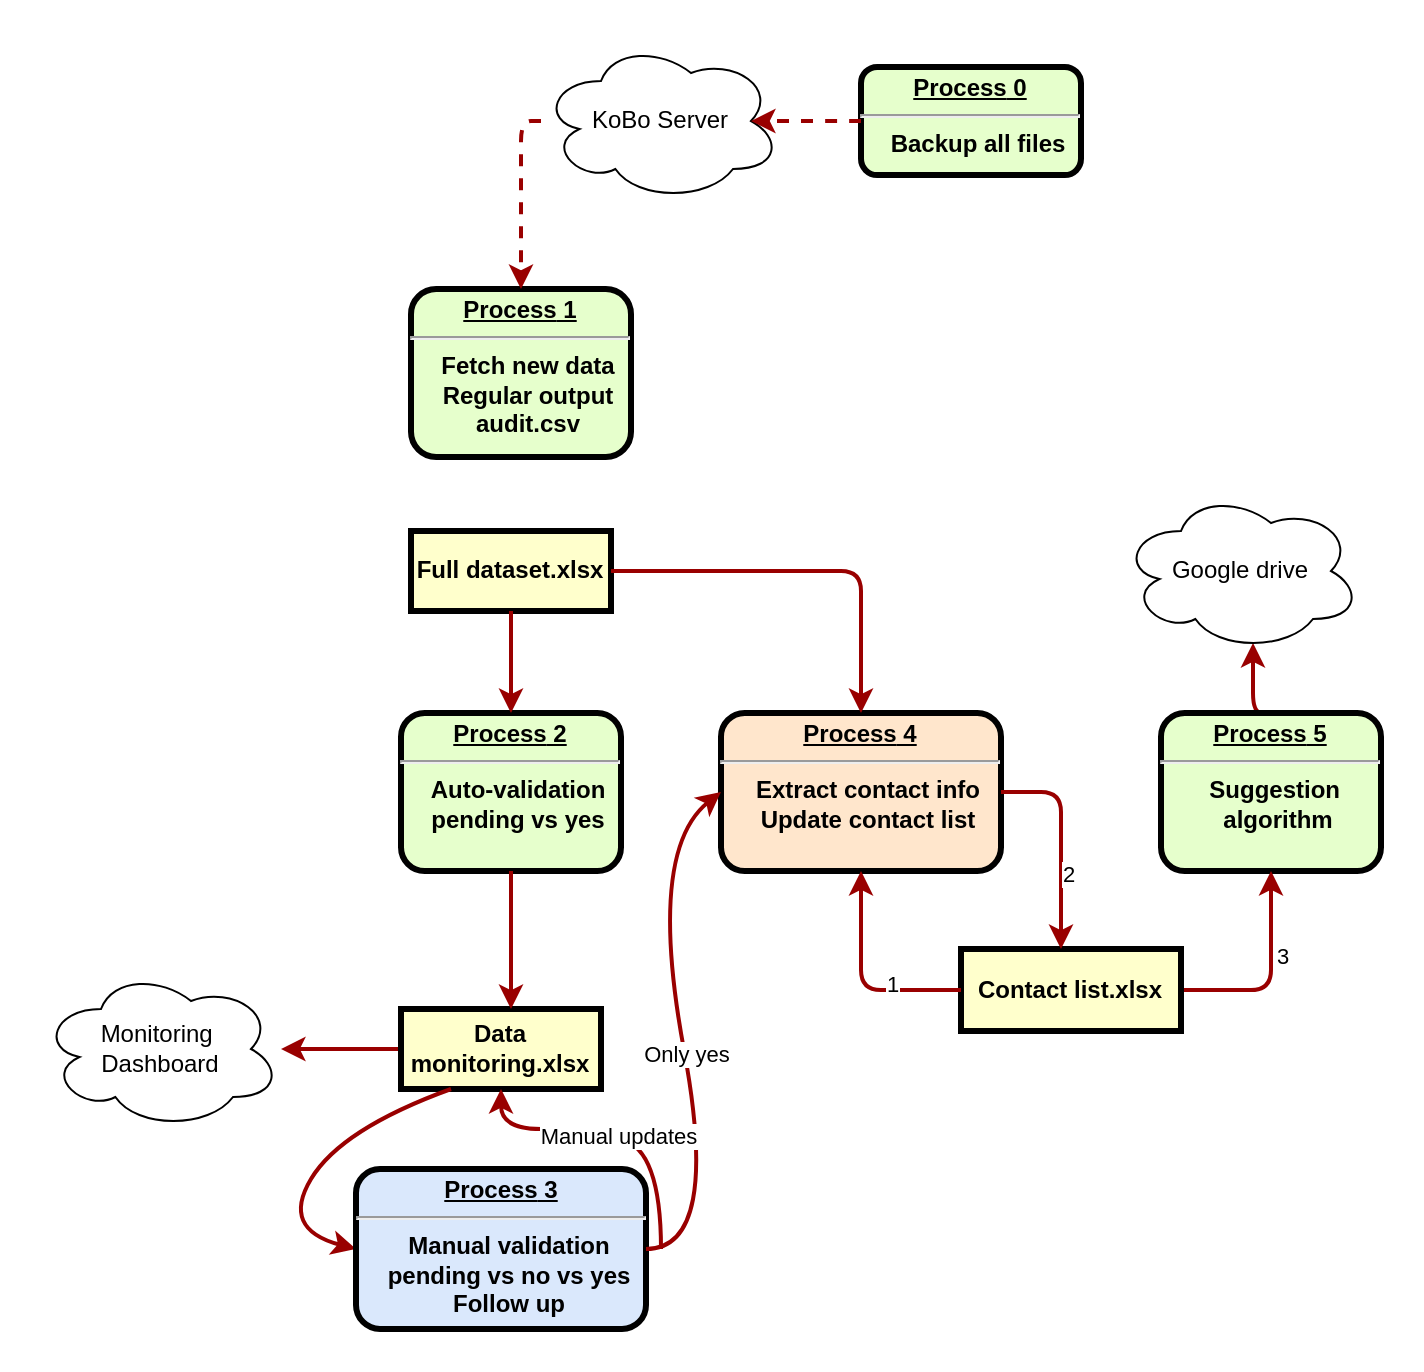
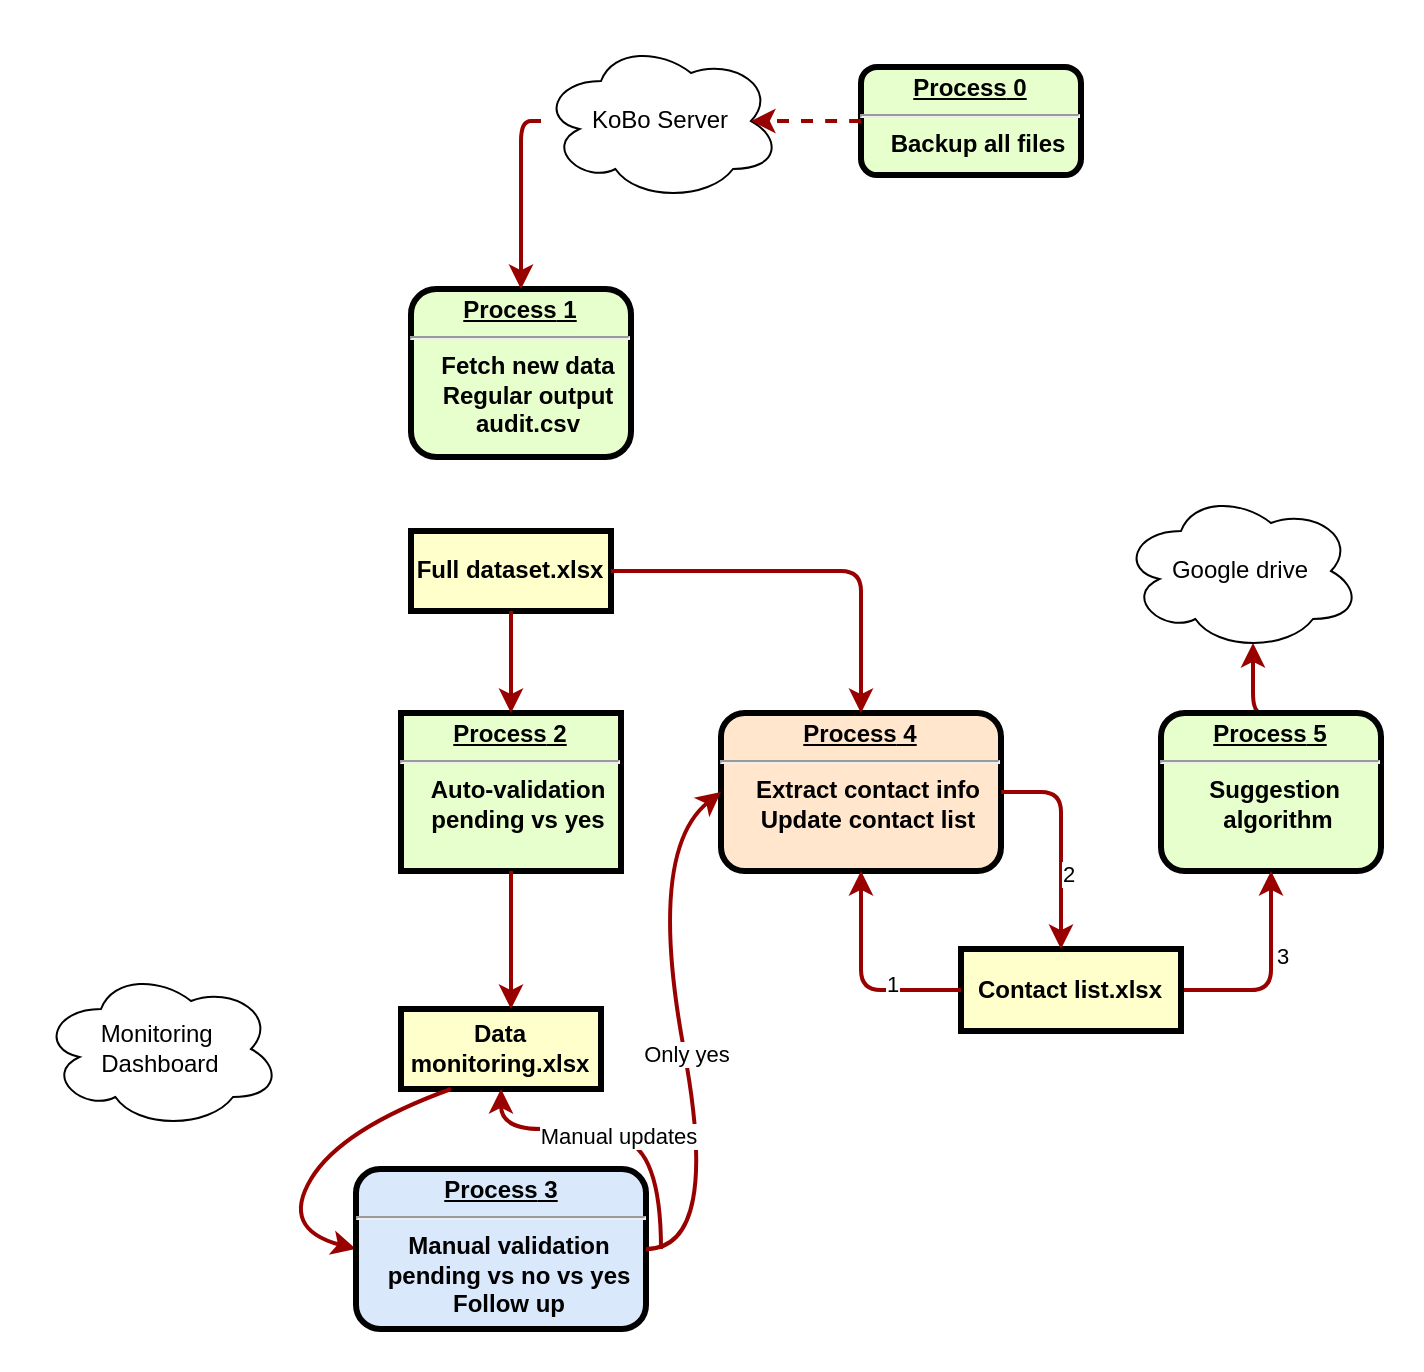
- <mxCell id="7" value="" style="edgeStyle=elbowEdgeStyle;elbow=horizontal;strokeColor=#990000;strokeWidth=2;entryX=0.5;entryY=0;entryDx=0;entryDy=0;dashed=1;" edge="1" parent="1" source="2" target="3"><mxGeometry width="100" height="100" relative="1" as="geometry"><mxPoint x="249.5" y="184" as="sourcePoint" /><mxPoint x="249.5" y="244" as="targetPoint" /><Array as="points"><mxPoint x="260" y="104" /></Array></mxGeometry></mxCell>
+ <mxCell id="7" value="" style="edgeStyle=elbowEdgeStyle;elbow=horizontal;strokeColor=#990000;strokeWidth=2;entryX=0.5;entryY=0;entryDx=0;entryDy=0;" edge="1" parent="1" source="2" target="3"><mxGeometry width="100" height="100" relative="1" as="geometry"><mxPoint x="249.5" y="184" as="sourcePoint" /><mxPoint x="249.5" y="244" as="targetPoint" /><Array as="points"><mxPoint x="260" y="104" /></Array></mxGeometry></mxCell>
- <mxCell id="4" value="&lt;p style=&quot;margin: 0px ; margin-top: 4px ; text-align: center ; text-decoration: underline&quot;&gt;&lt;strong&gt;&lt;strong&gt;Process&lt;/strong&gt;&amp;nbsp;2&lt;br&gt;&lt;/strong&gt;&lt;/p&gt;&lt;hr&gt;&lt;p style=&quot;margin: 0px ; margin-left: 8px&quot;&gt;Auto-validation&lt;/p&gt;&lt;p style=&quot;margin: 0px ; margin-left: 8px&quot;&gt;pending vs yes&lt;/p&gt;" style="verticalAlign=middle;align=center;overflow=fill;fontSize=12;fontFamily=Helvetica;html=1;rounded=1;fontStyle=1;strokeWidth=3;fillColor=#E6FFCC" vertex="1" parent="1"><mxGeometry x="200" y="356" width="110" height="79" as="geometry" /></mxCell>
+ <mxCell id="4" value="&lt;p style=&quot;margin: 0px ; margin-top: 4px ; text-align: center ; text-decoration: underline&quot;&gt;&lt;strong&gt;&lt;strong&gt;Process&lt;/strong&gt;&amp;nbsp;2&lt;br&gt;&lt;/strong&gt;&lt;/p&gt;&lt;hr&gt;&lt;p style=&quot;margin: 0px ; margin-left: 8px&quot;&gt;Auto-validation&lt;/p&gt;&lt;p style=&quot;margin: 0px ; margin-left: 8px&quot;&gt;pending vs yes&lt;/p&gt;" style="verticalAlign=middle;align=center;overflow=fill;fontSize=12;fontFamily=Helvetica;html=1;fontStyle=1;strokeWidth=3;fillColor=#E6FFCC;rounded=0;" vertex="1" parent="1"><mxGeometry x="200" y="356" width="110" height="79" as="geometry" /></mxCell>
- <mxCell id="5" style="edgeStyle=orthogonalEdgeStyle;rounded=1;orthogonalLoop=1;jettySize=auto;html=1;exitX=0;exitY=0.5;exitDx=0;exitDy=0;strokeColor=#990000;strokeWidth=2;" edge="1" parent="1" source="6" target="31"><mxGeometry relative="1" as="geometry" /></mxCell>
